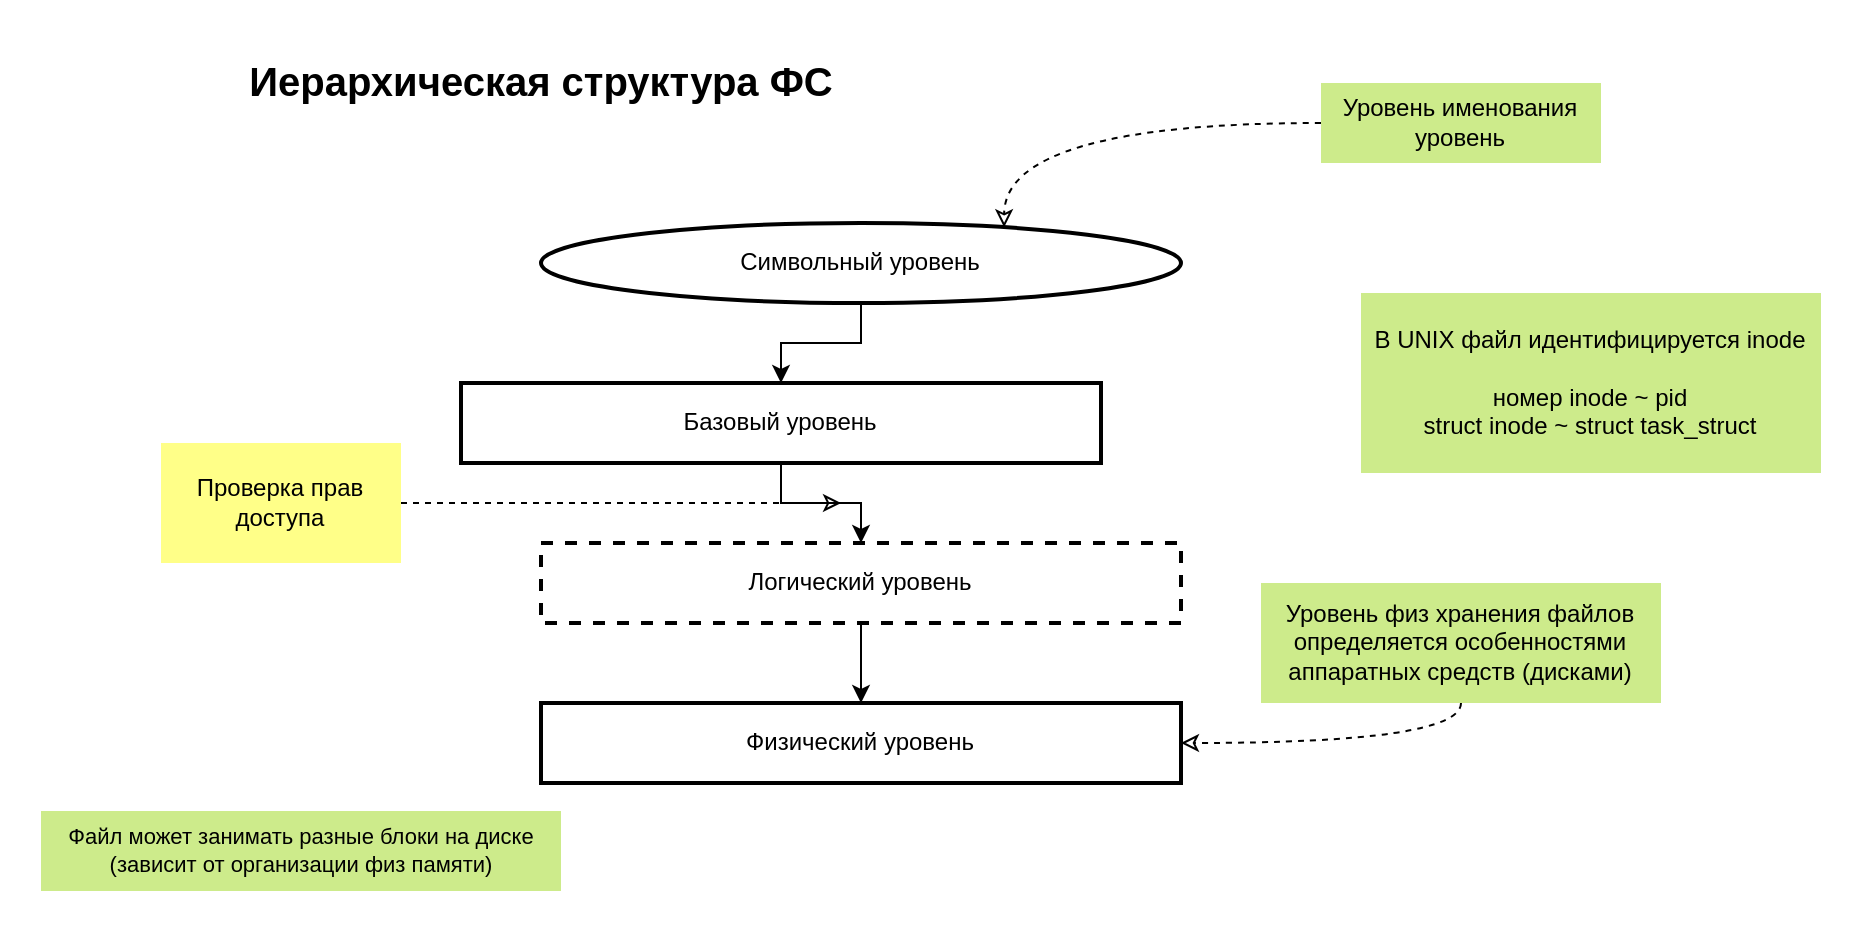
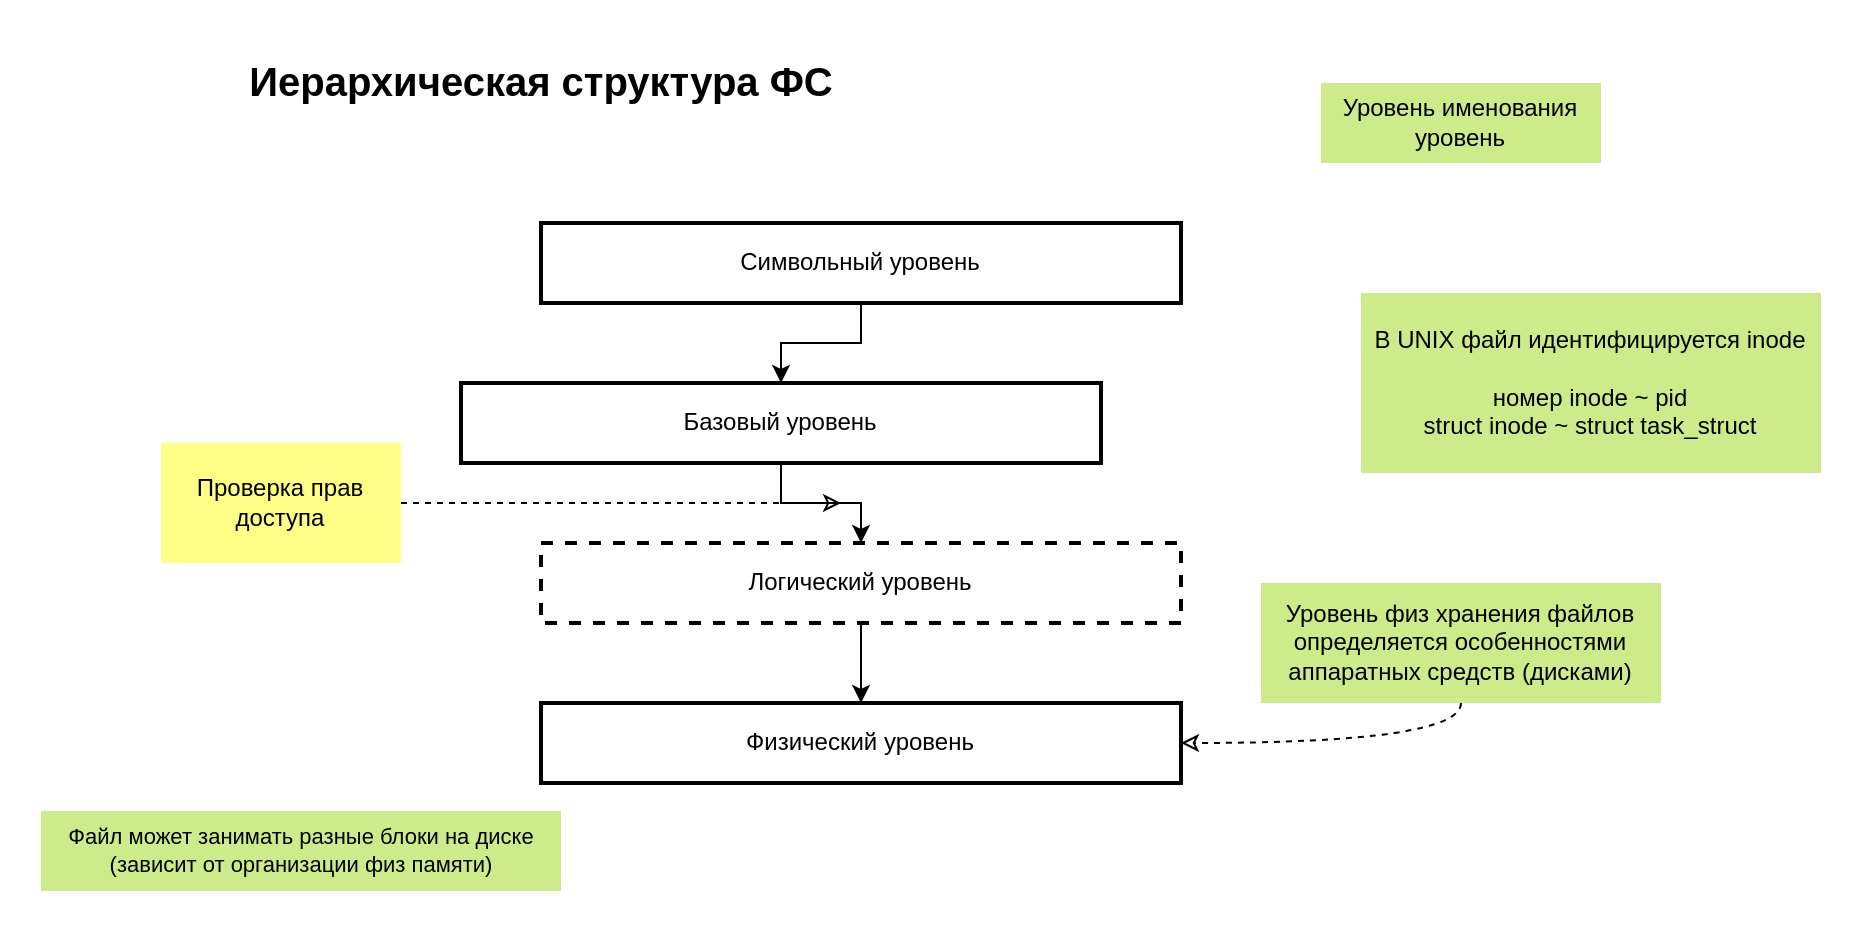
- <mxCell id="9" style="edgeStyle=orthogonalEdgeStyle;rounded=0;orthogonalLoop=1;jettySize=auto;html=1;exitX=0;exitY=0.5;exitDx=0;exitDy=0;entryX=0.75;entryY=0;entryDx=0;entryDy=0;curved=1;dashed=1;endArrow=classic;endFill=0;" edge="1" parent="1" source="10" target="3"><mxGeometry relative="1" as="geometry" /></mxCell>
- <mxCell id="3" value="Символьный уровень" style="ellipse;whiteSpace=wrap;html=1;strokeWidth=2;" vertex="1" parent="1"><mxGeometry x="270" y="111" width="320" height="40" as="geometry" /></mxCell>
+ <mxCell id="3" value="Символьный уровень" style="rounded=0;whiteSpace=wrap;html=1;strokeWidth=2;" vertex="1" parent="1"><mxGeometry x="270" y="111" width="320" height="40" as="geometry" /></mxCell>
